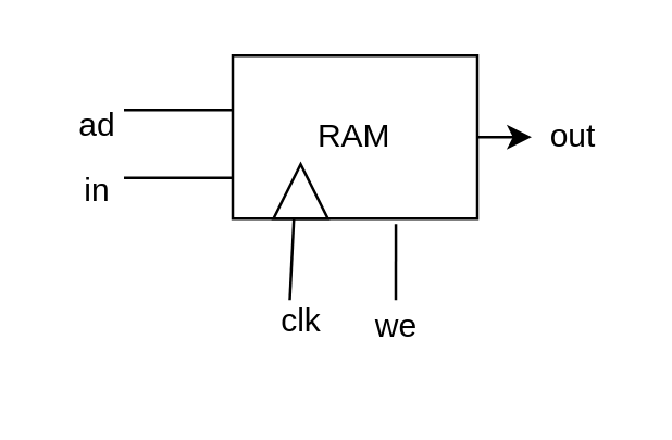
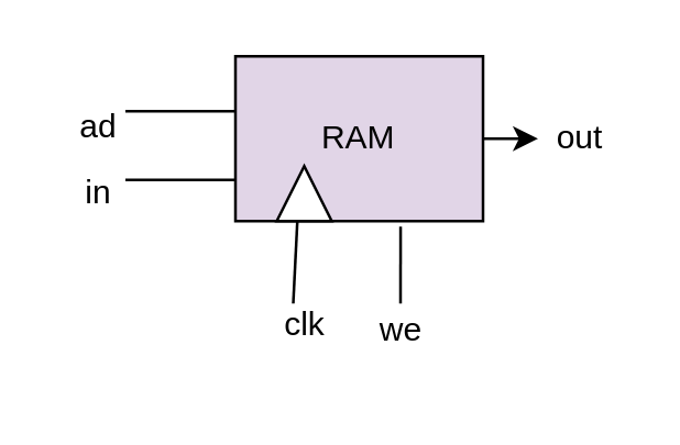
- <mxCell id="3" value="RAM" style="rounded=0;whiteSpace=wrap;html=1;" vertex="1" parent="1"><mxGeometry x="85" y="20" width="90" height="60" as="geometry" /></mxCell>
+ <mxCell id="3" value="RAM" style="rounded=0;whiteSpace=wrap;html=1;fillColor=#e1d5e7;" vertex="1" parent="1"><mxGeometry x="85" y="20" width="90" height="60" as="geometry" /></mxCell>
